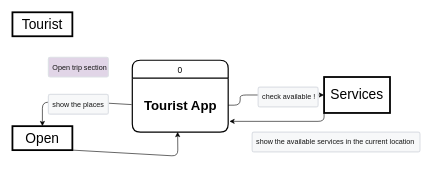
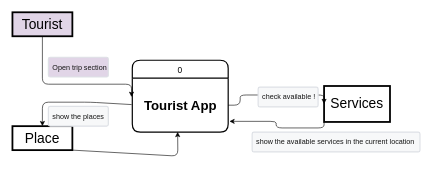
- <mxCell id="6" value="Tourist" style="whiteSpace=wrap;html=1;align=center;strokeWidth=3;fontSize=23;" vertex="1" parent="1"><mxGeometry x="20" y="20" width="100" height="40" as="geometry" /></mxCell>
+ <mxCell id="6" value="Tourist" style="whiteSpace=wrap;html=1;align=center;strokeWidth=3;fontSize=23;fillColor=#e1d5e7;" vertex="1" parent="1"><mxGeometry x="20" y="20" width="100" height="40" as="geometry" /></mxCell>
+ <mxCell id="5" value="" style="edgeStyle=orthogonalEdgeStyle;exitX=0.5;exitY=1;exitDx=0;exitDy=0;entryX=-0.008;entryY=0.347;entryDx=0;entryDy=0;entryPerimeter=0;fontSize=23;html=1;" edge="1" parent="1" source="6" target="4"><mxGeometry relative="1" as="geometry"><Array as="points"><mxPoint x="70" y="140" /><mxPoint x="219" y="140" /></Array></mxGeometry></mxCell>
- <mxCell id="10" value="Services" style="whiteSpace=wrap;html=1;align=center;strokeWidth=3;fontSize=23;" vertex="1" parent="1"><mxGeometry x="540" y="128" width="110" height="60" as="geometry" /></mxCell>
+ <mxCell id="10" value="Services" style="whiteSpace=wrap;html=1;align=center;strokeWidth=3;fontSize=23;" vertex="1" parent="1"><mxGeometry x="540" y="143" width="110" height="60" as="geometry" /></mxCell>
- <mxCell id="15" value="&lt;font color=&quot;#141414&quot;&gt;show the places&lt;/font&gt;" style="rounded=1;arcSize=9;fillColor=#F7F8F9;align=left;spacingLeft=5;strokeColor=#DEE1E6;html=1;strokeWidth=2;fontSize=12" vertex="1" parent="1"><mxGeometry x="80" y="157" width="100" height="33" as="geometry" /></mxCell>
+ <mxCell id="15" value="&lt;font color=&quot;#141414&quot;&gt;show the places&lt;/font&gt;" style="rounded=1;arcSize=9;fillColor=#F7F8F9;align=left;spacingLeft=5;strokeColor=#DEE1E6;html=1;strokeWidth=2;fontSize=12" vertex="1" parent="1"><mxGeometry x="80" y="177" width="100" height="33" as="geometry" /></mxCell>
- <mxCell id="8" value="Open" style="whiteSpace=wrap;html=1;align=center;strokeWidth=3;fontSize=23;" vertex="1" parent="1"><mxGeometry x="20" y="210" width="100" height="40" as="geometry" /></mxCell>
+ <mxCell id="8" value="Place" style="whiteSpace=wrap;html=1;align=center;strokeWidth=3;fontSize=23;" vertex="1" parent="1"><mxGeometry x="20" y="210" width="100" height="40" as="geometry" /></mxCell>
